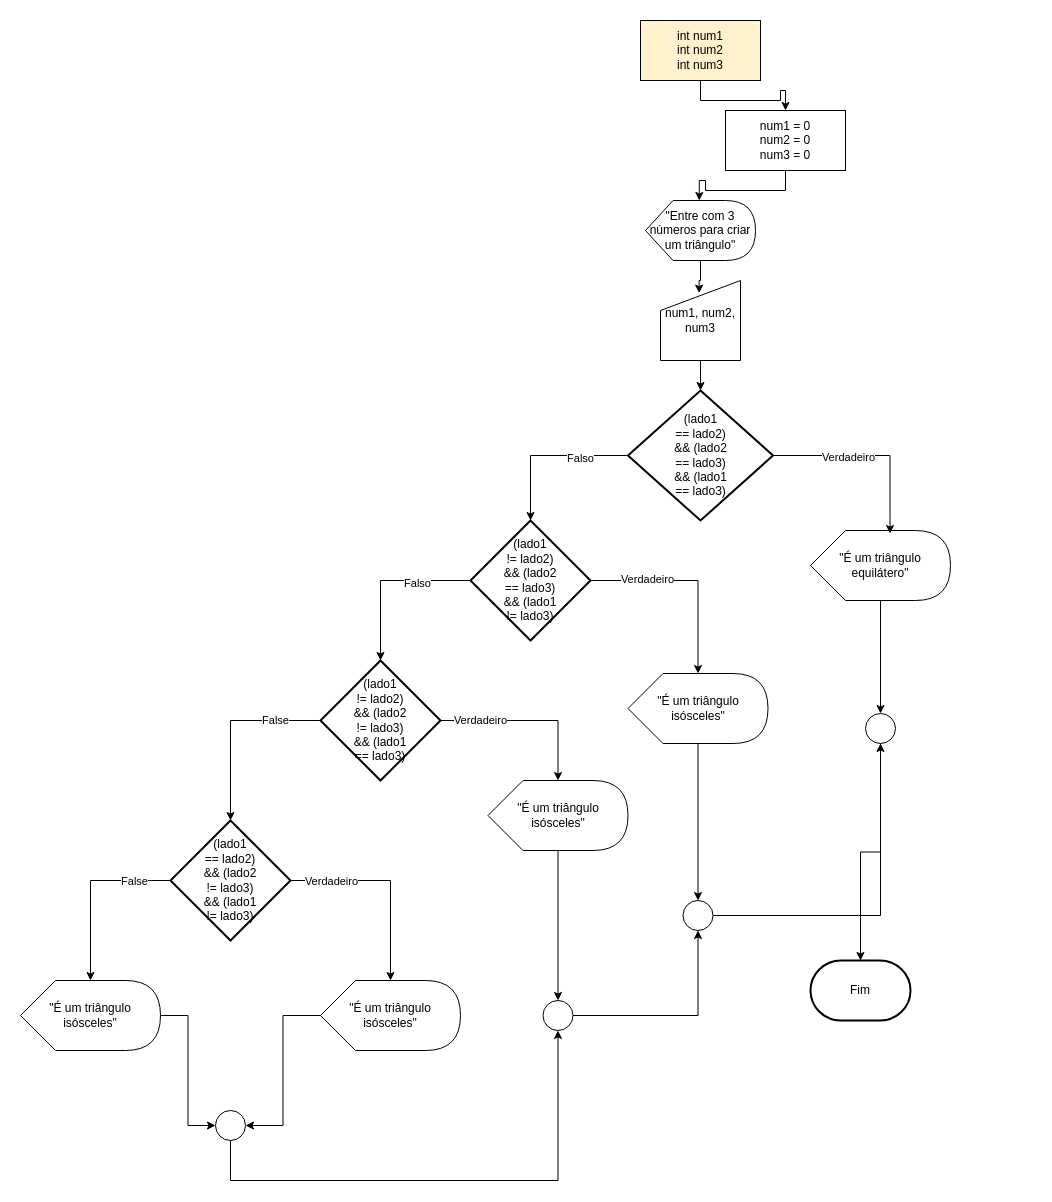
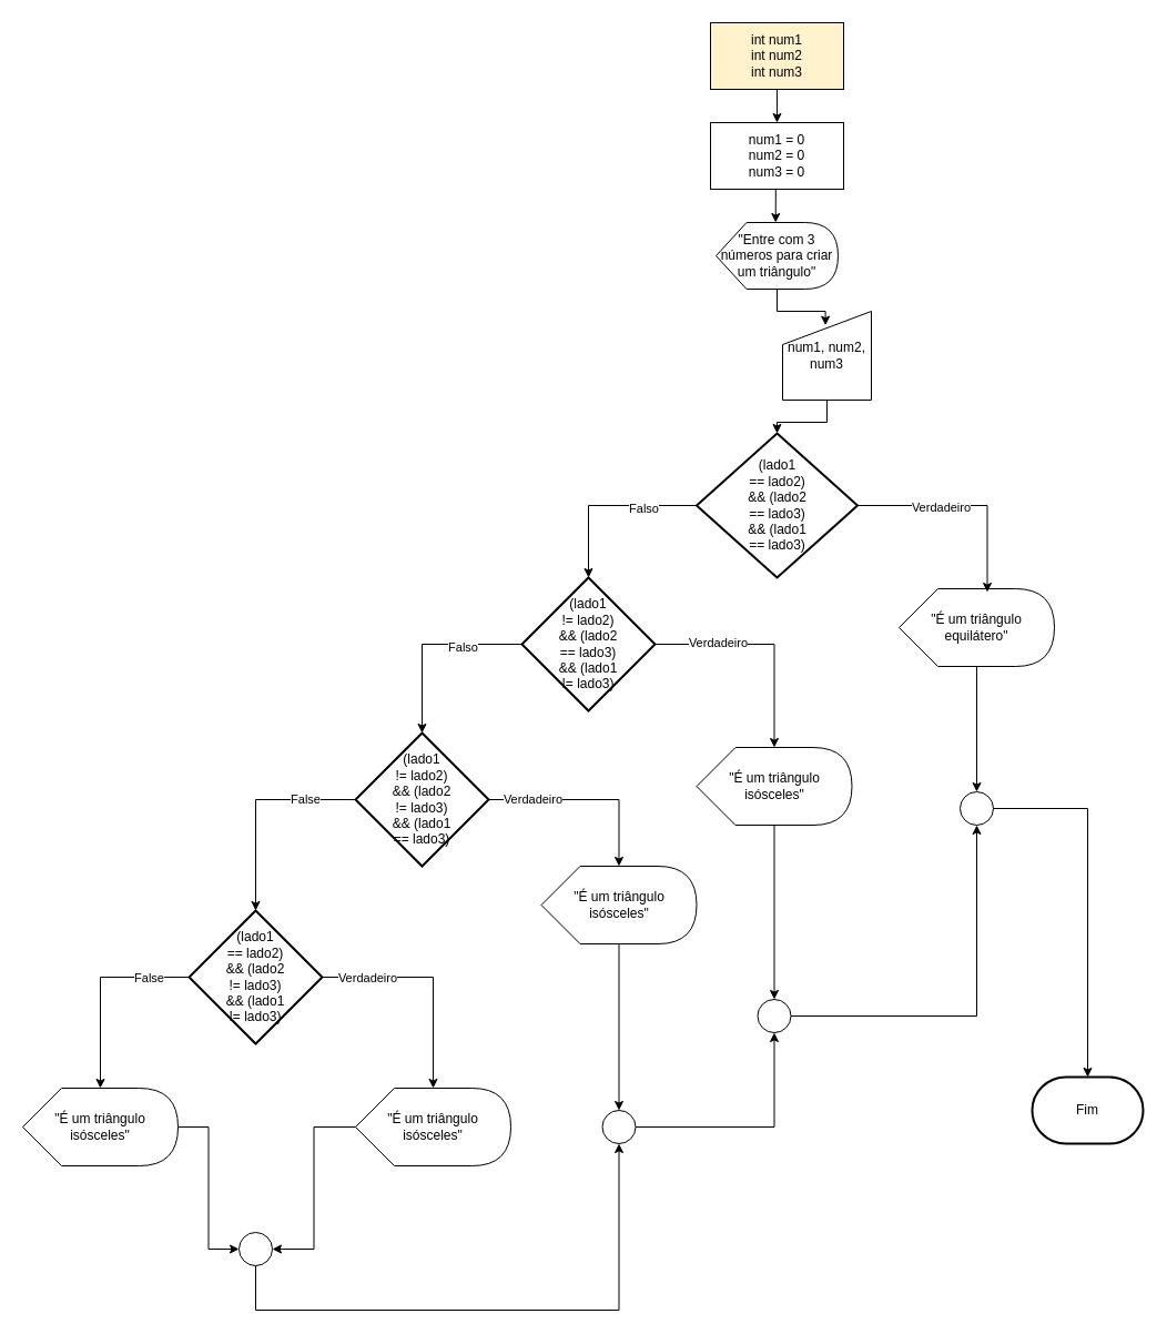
- <mxCell id="4" value="num1 = 0&lt;div&gt;&lt;span style=&quot;background-color: transparent; color: light-dark(rgb(0, 0, 0), rgb(255, 255, 255));&quot;&gt;num2 = 0&lt;/span&gt;&lt;/div&gt;&lt;div&gt;&lt;span style=&quot;background-color: transparent; color: light-dark(rgb(0, 0, 0), rgb(255, 255, 255));&quot;&gt;num3 = 0&lt;/span&gt;&lt;/div&gt;" style="rounded=0;whiteSpace=wrap;html=1;" parent="1" vertex="1"><mxGeometry x="725" y="110" width="120" height="60" as="geometry" /></mxCell>
+ <mxCell id="4" value="num1 = 0&lt;div&gt;&lt;span style=&quot;background-color: transparent; color: light-dark(rgb(0, 0, 0), rgb(255, 255, 255));&quot;&gt;num2 = 0&lt;/span&gt;&lt;/div&gt;&lt;div&gt;&lt;span style=&quot;background-color: transparent; color: light-dark(rgb(0, 0, 0), rgb(255, 255, 255));&quot;&gt;num3 = 0&lt;/span&gt;&lt;/div&gt;" style="rounded=0;whiteSpace=wrap;html=1;" parent="1" vertex="1"><mxGeometry x="640" y="110" width="120" height="60" as="geometry" /></mxCell>
- <mxCell id="6" value="num1, num2, num3" style="shape=manualInput;whiteSpace=wrap;html=1;" parent="1" vertex="1"><mxGeometry x="660" y="280" width="80" height="80" as="geometry" /></mxCell>
+ <mxCell id="6" value="num1, num2, num3" style="shape=manualInput;whiteSpace=wrap;html=1;" parent="1" vertex="1"><mxGeometry x="705" y="280" width="80" height="80" as="geometry" /></mxCell>
- <mxCell id="11" value="Fim" style="strokeWidth=2;html=1;shape=mxgraph.flowchart.terminator;whiteSpace=wrap;" parent="1" vertex="1"><mxGeometry x="810" y="960" width="100" height="60" as="geometry" /></mxCell>
+ <mxCell id="11" value="Fim" style="strokeWidth=2;html=1;shape=mxgraph.flowchart.terminator;whiteSpace=wrap;" parent="1" vertex="1"><mxGeometry x="930" y="970" width="100" height="60" as="geometry" /></mxCell>
